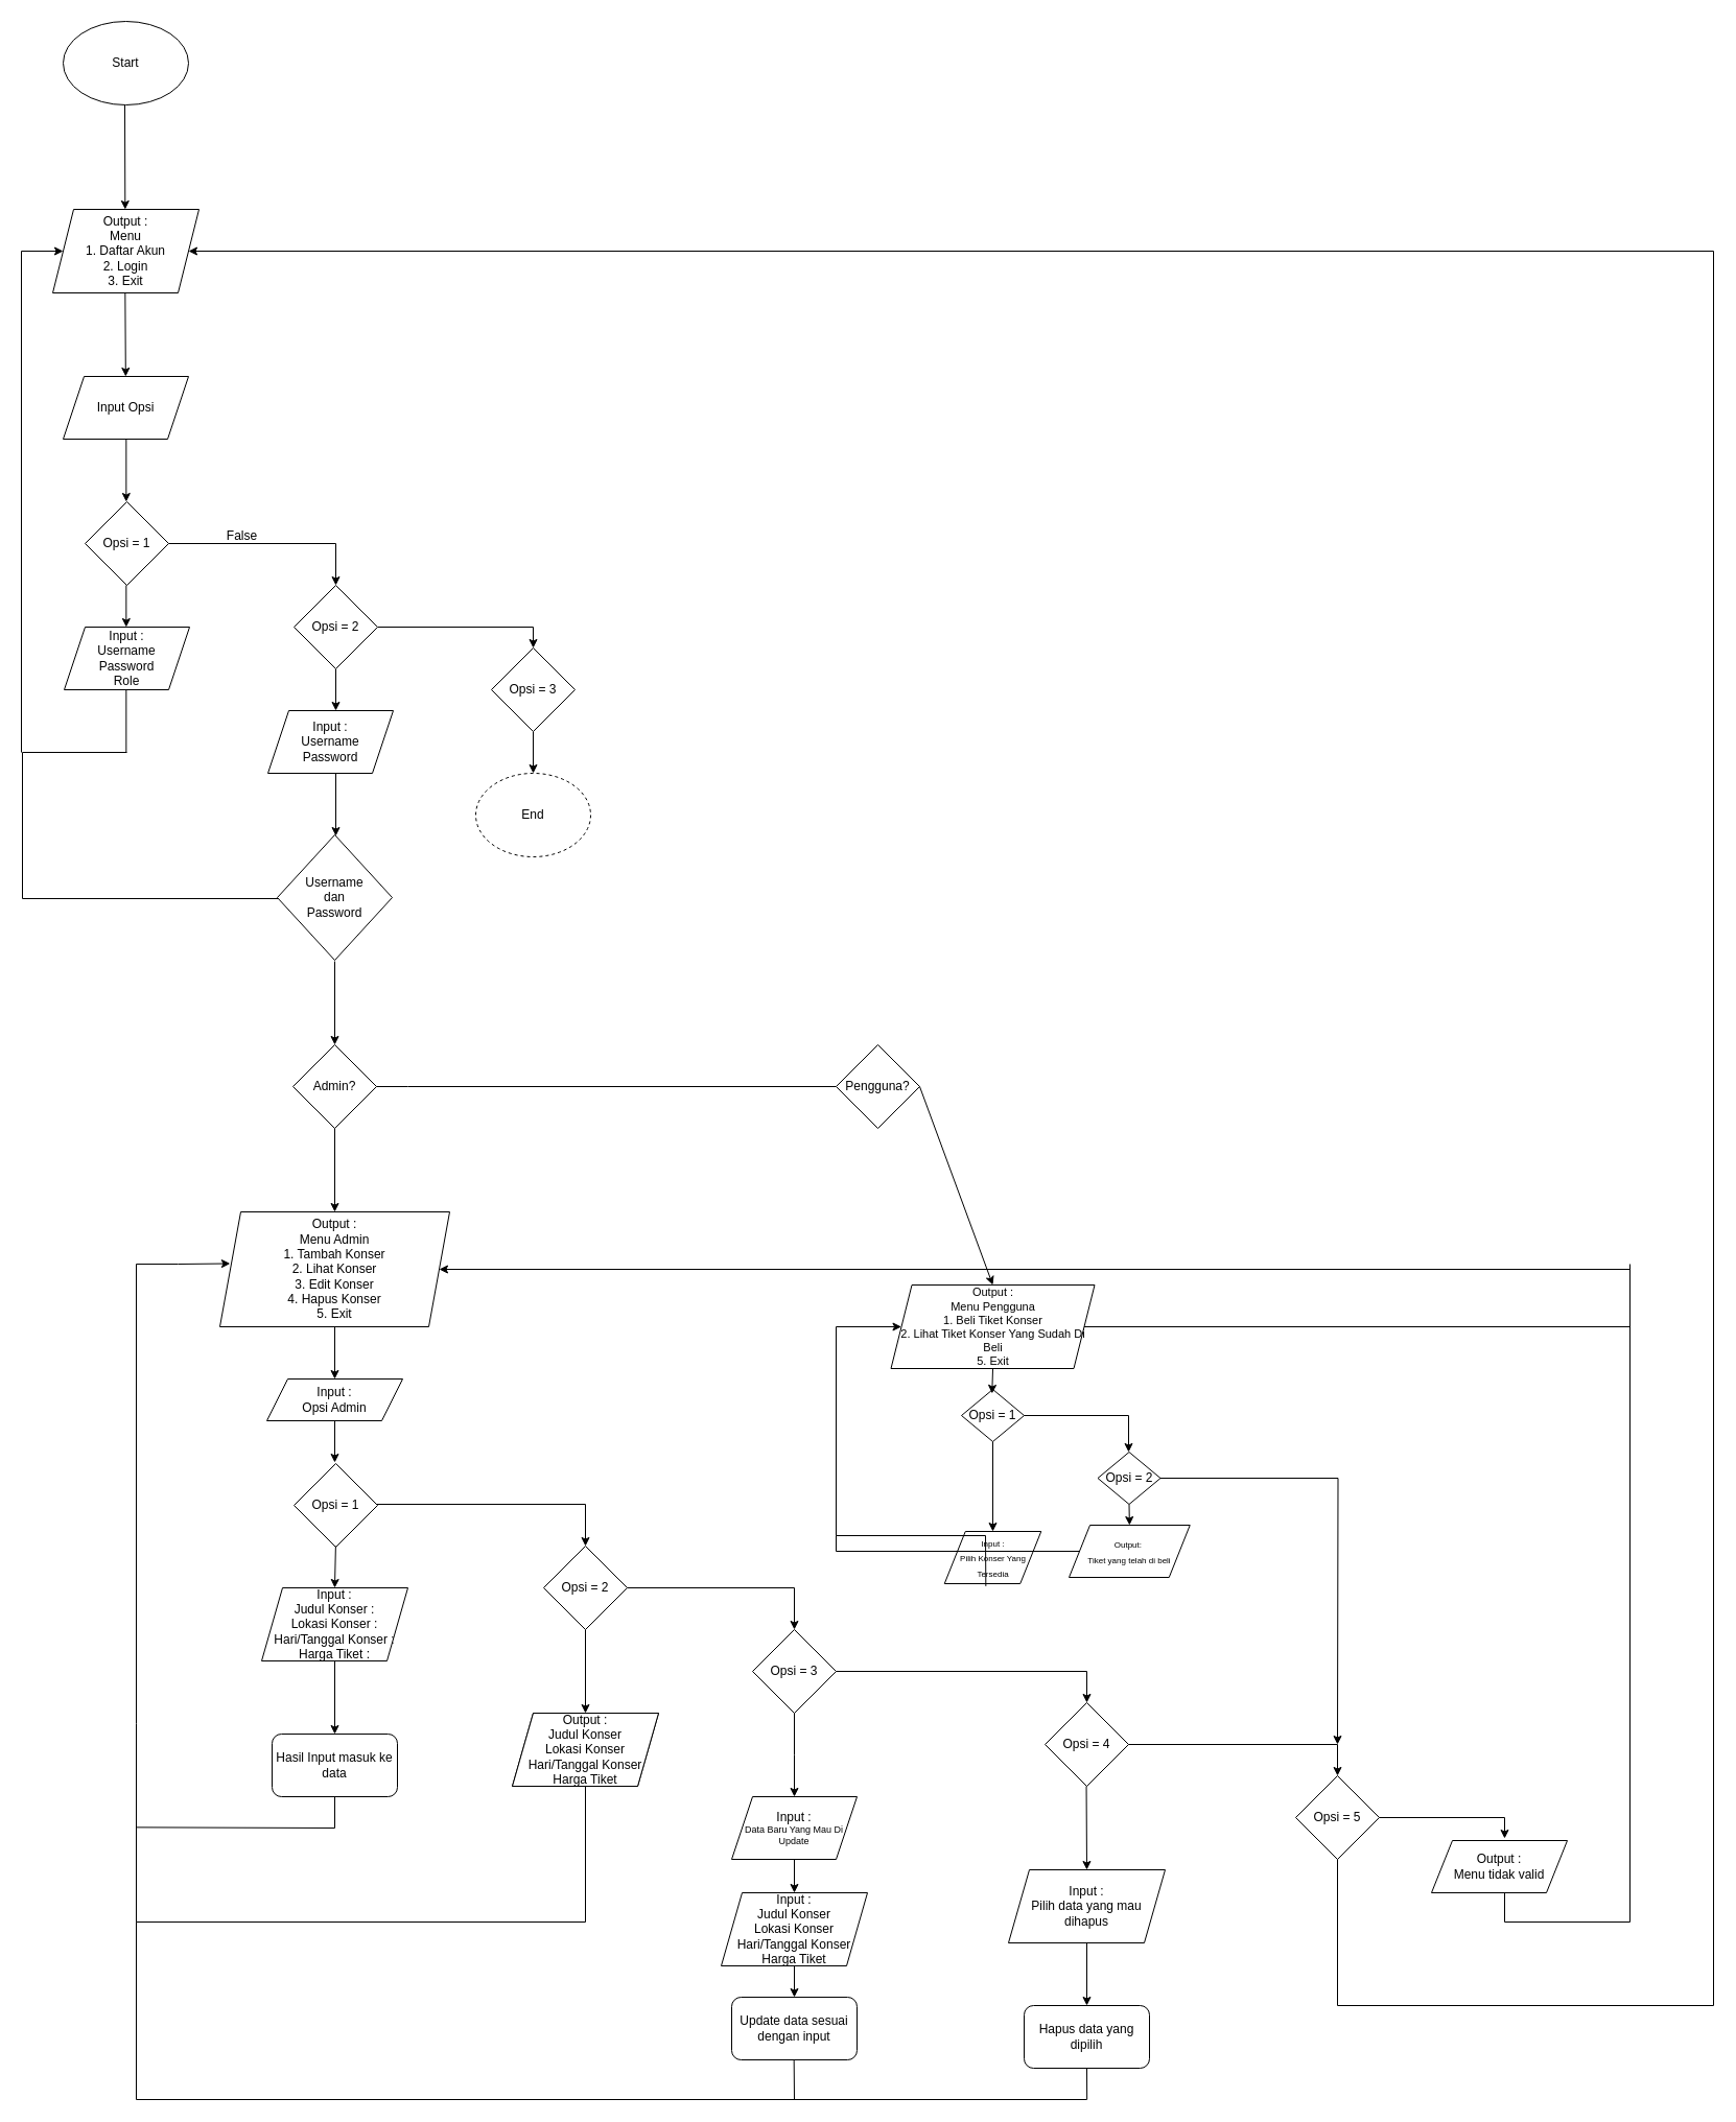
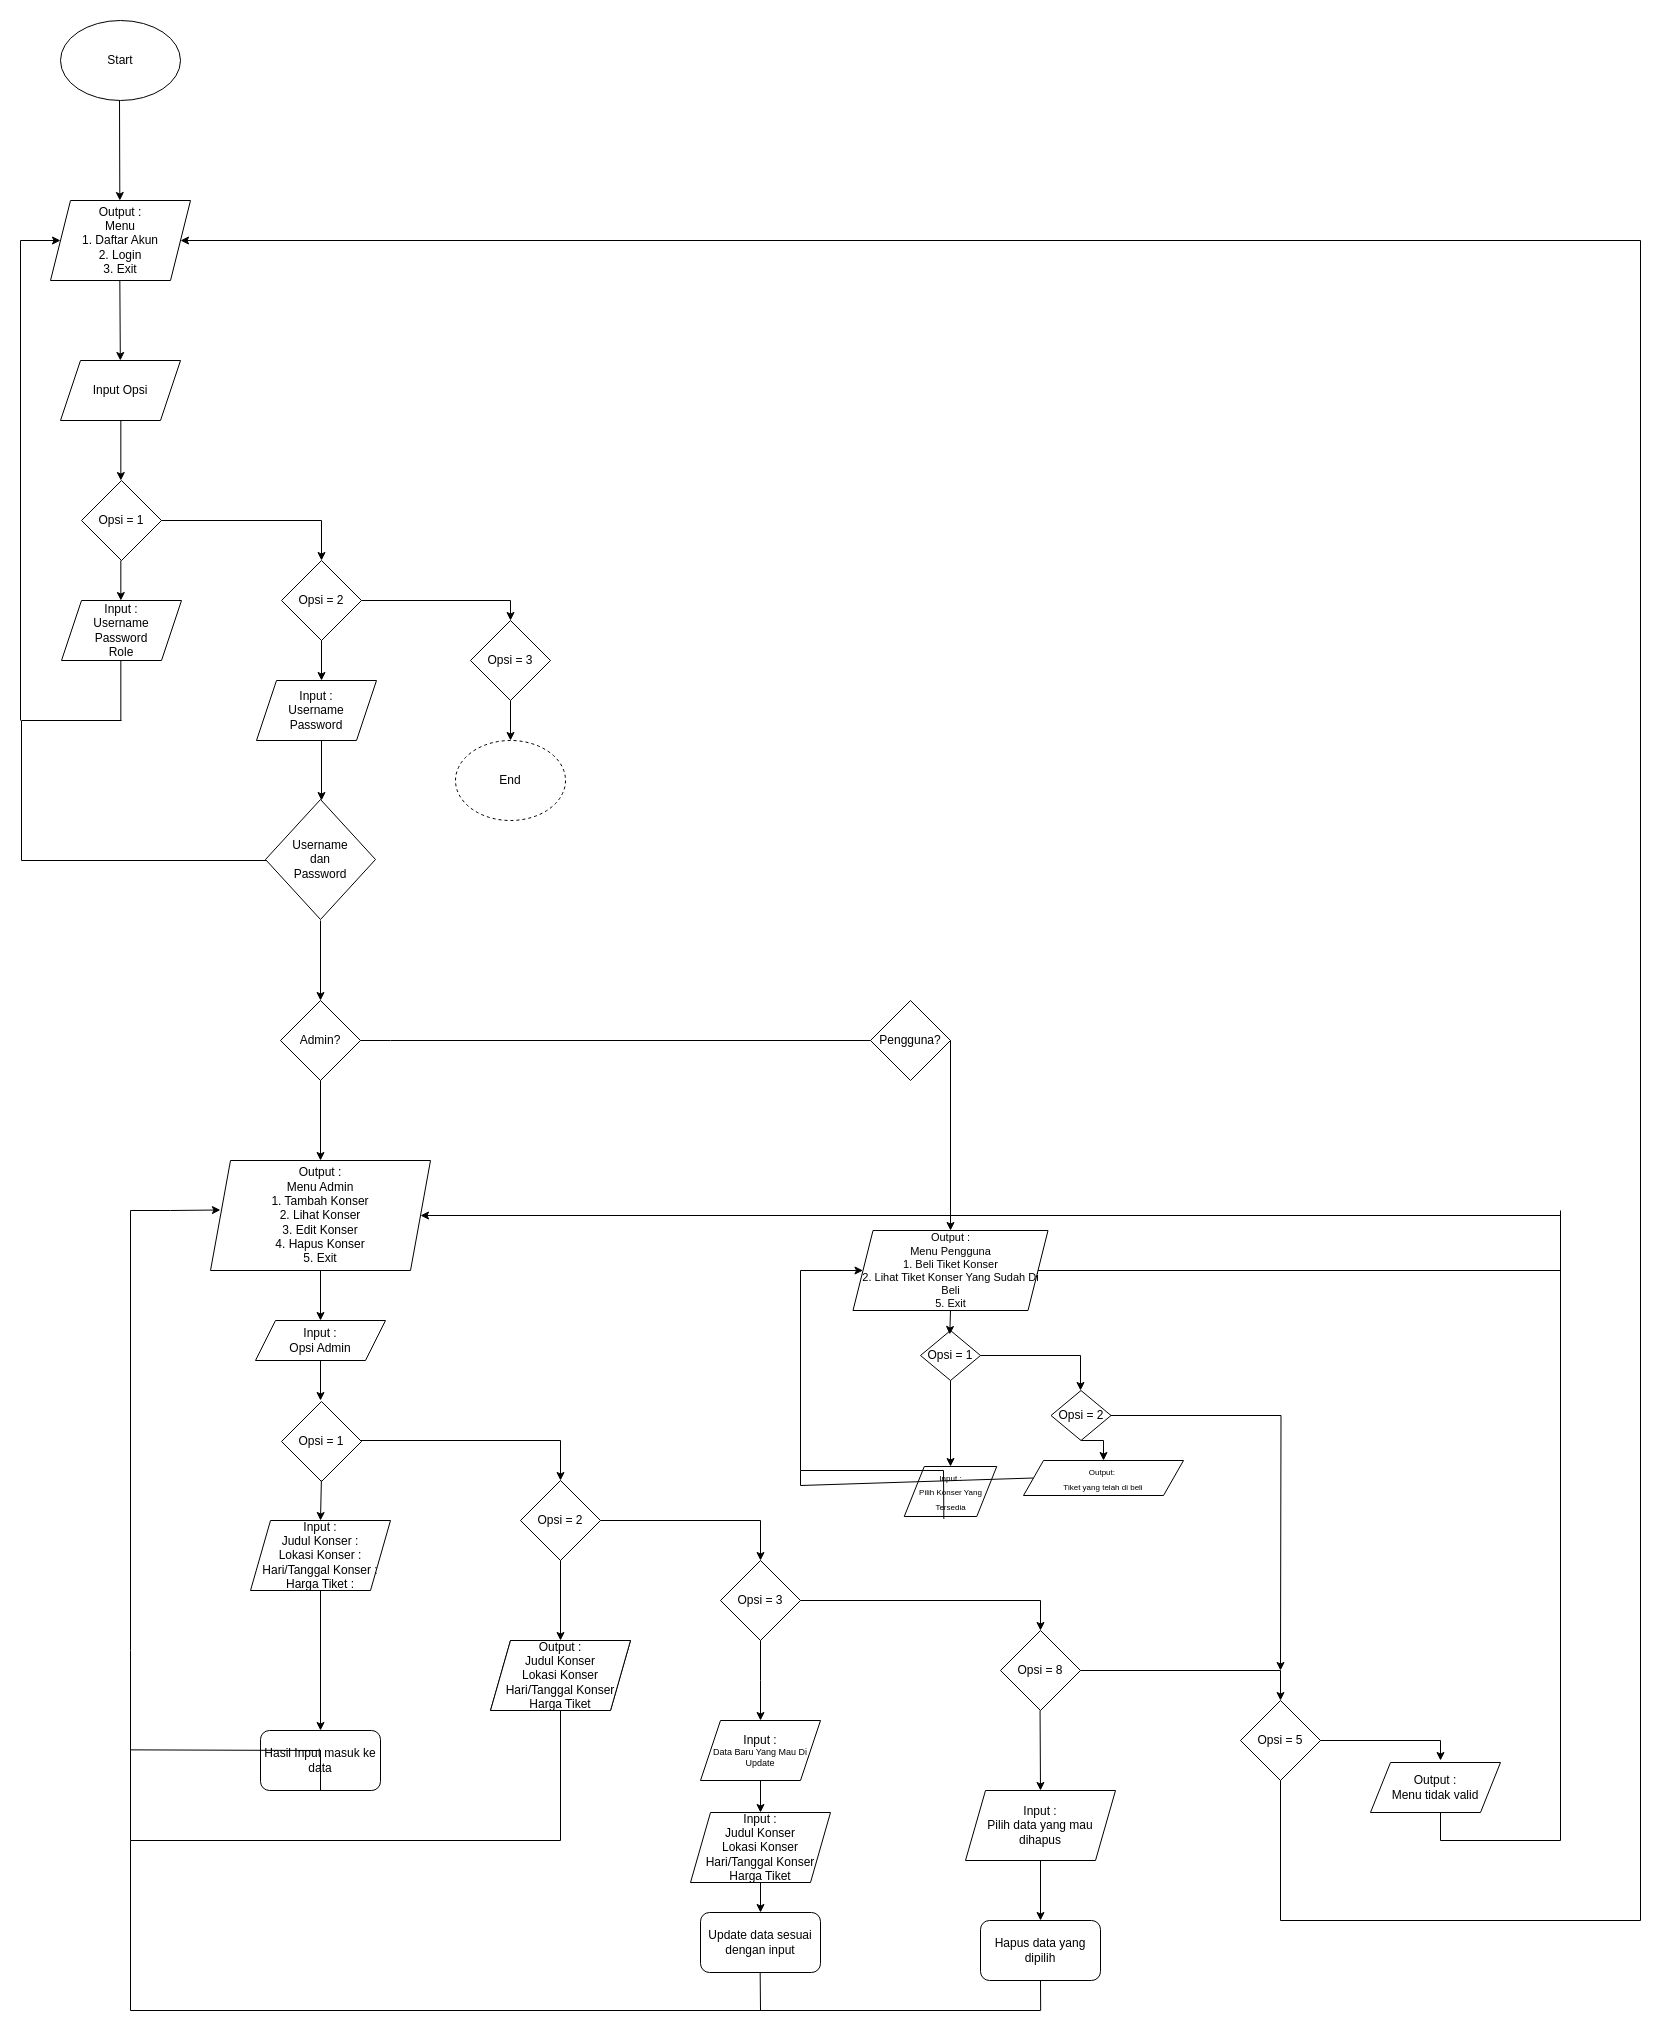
- <mxCell id="16" value="False" style="text;html=1;align=center;verticalAlign=middle;resizable=0;points=[];autosize=1;strokeColor=none;fillColor=none;" parent="1" vertex="1"><mxGeometry x="206" y="498" width="50" height="30" as="geometry" /></mxCell>
- <mxCell id="87" value="Pengguna?" style="rhombus;whiteSpace=wrap;html=1;" parent="1" vertex="1"><mxGeometry x="800" y="1000" width="80" height="80" as="geometry" /></mxCell>
+ <mxCell id="87" value="Pengguna?" style="rhombus;whiteSpace=wrap;html=1;" parent="1" vertex="1"><mxGeometry x="870" y="1000" width="80" height="80" as="geometry" /></mxCell>
- <mxCell id="99" value="&lt;span style=&quot;font-size: 8px;&quot;&gt;Output:&amp;nbsp;&lt;/span&gt;&lt;div&gt;&lt;span style=&quot;font-size: 8px;&quot;&gt;Tiket yang telah di beli&lt;/span&gt;&lt;/div&gt;" style="shape=parallelogram;perimeter=parallelogramPerimeter;whiteSpace=wrap;html=1;fixedSize=1;" parent="1" vertex="1"><mxGeometry x="1023" y="1460" width="115.75" height="50" as="geometry" /></mxCell>
+ <mxCell id="99" value="&lt;span style=&quot;font-size: 8px;&quot;&gt;Output:&amp;nbsp;&lt;/span&gt;&lt;div&gt;&lt;span style=&quot;font-size: 8px;&quot;&gt;Tiket yang telah di beli&lt;/span&gt;&lt;/div&gt;" style="shape=parallelogram;perimeter=parallelogramPerimeter;whiteSpace=wrap;html=1;fixedSize=1;" parent="1" vertex="1"><mxGeometry x="1023" y="1460" width="160" height="35" as="geometry" /></mxCell>
- <mxCell id="61" value="Opsi = 4" style="rhombus;whiteSpace=wrap;html=1;" parent="1" vertex="1"><mxGeometry x="1000" y="1630" width="80" height="80" as="geometry" /></mxCell>
+ <mxCell id="61" value="Opsi = 8" style="rhombus;whiteSpace=wrap;html=1;" parent="1" vertex="1"><mxGeometry x="1000" y="1630" width="80" height="80" as="geometry" /></mxCell>
- <mxCell id="43" value="Hasil Input masuk ke data" style="rounded=1;whiteSpace=wrap;html=1;" parent="1" vertex="1"><mxGeometry x="260" y="1660" width="120" height="60" as="geometry" /></mxCell>
+ <mxCell id="43" value="Hasil Input masuk ke data" style="rounded=1;whiteSpace=wrap;html=1;" parent="1" vertex="1"><mxGeometry x="260" y="1730" width="120" height="60" as="geometry" /></mxCell>
